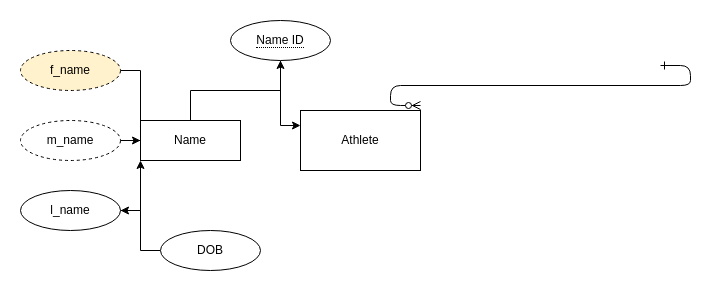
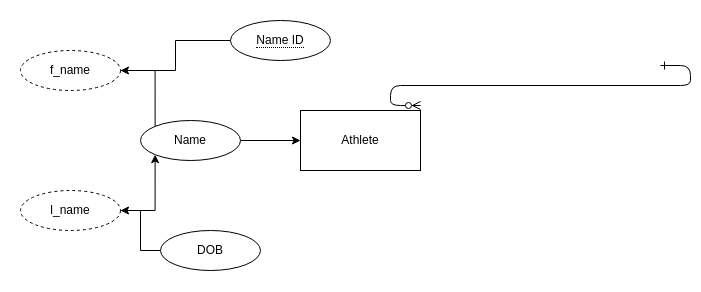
- <mxCell id="7" value="f_name" style="ellipse;whiteSpace=wrap;html=1;align=center;dashed=1;fillColor=#fff2cc;" vertex="1" parent="1"><mxGeometry x="20" y="50" width="100" height="40" as="geometry" /></mxCell>
+ <mxCell id="7" value="f_name" style="ellipse;whiteSpace=wrap;html=1;align=center;dashed=1;" vertex="1" parent="1"><mxGeometry x="20" y="50" width="100" height="40" as="geometry" /></mxCell>
- <mxCell id="4" style="edgeStyle=orthogonalEdgeStyle;rounded=0;orthogonalLoop=1;jettySize=auto;html=1;" edge="1" parent="1" source="5" target="13"><mxGeometry relative="1" as="geometry" /></mxCell>
+ <mxCell id="4" style="edgeStyle=orthogonalEdgeStyle;rounded=0;orthogonalLoop=1;jettySize=auto;html=1;entryX=0;entryY=0.5;entryDx=0;entryDy=0;" edge="1" parent="1" source="5" target="3"><mxGeometry relative="1" as="geometry" /></mxCell>
- <mxCell id="12" style="edgeStyle=orthogonalEdgeStyle;rounded=0;orthogonalLoop=1;jettySize=auto;html=1;entryX=0;entryY=0.25;entryDx=0;entryDy=0;" edge="1" parent="1" source="13" target="3"><mxGeometry relative="1" as="geometry" /></mxCell>
+ <mxCell id="12" style="edgeStyle=orthogonalEdgeStyle;rounded=0;orthogonalLoop=1;jettySize=auto;html=1;" edge="1" parent="1" source="13" target="7"><mxGeometry relative="1" as="geometry" /></mxCell>
- <mxCell id="9" value="m_name" style="ellipse;whiteSpace=wrap;html=1;align=center;dashed=1;" vertex="1" parent="1"><mxGeometry x="20" y="120" width="100" height="40" as="geometry" /></mxCell>
- <mxCell id="8" style="edgeStyle=orthogonalEdgeStyle;rounded=0;orthogonalLoop=1;jettySize=auto;html=1;exitX=1;exitY=0.5;exitDx=0;exitDy=0;" edge="1" parent="1" source="9" target="5"><mxGeometry relative="1" as="geometry" /></mxCell>
- <mxCell id="5" value="Name" style="whiteSpace=wrap;html=1;align=center;rounded=0;" vertex="1" parent="1"><mxGeometry x="140" y="120" width="100" height="40" as="geometry" /></mxCell>
+ <mxCell id="5" value="Name" style="ellipse;whiteSpace=wrap;html=1;align=center;" vertex="1" parent="1"><mxGeometry x="140" y="120" width="100" height="40" as="geometry" /></mxCell>
- <mxCell id="11" value="l_name" style="ellipse;whiteSpace=wrap;html=1;align=center;dashed=0;" vertex="1" parent="1"><mxGeometry x="20" y="190" width="100" height="40" as="geometry" /></mxCell>
+ <mxCell id="11" value="l_name" style="ellipse;whiteSpace=wrap;html=1;align=center;dashed=1;" vertex="1" parent="1"><mxGeometry x="20" y="190" width="100" height="40" as="geometry" /></mxCell>
